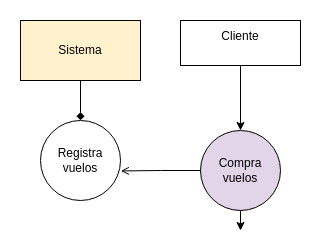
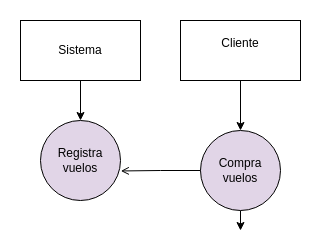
- <mxCell id="3" value="Cliente&lt;div&gt;&lt;br&gt;&lt;/div&gt;" style="rounded=0;whiteSpace=wrap;html=1;" vertex="1" parent="1"><mxGeometry x="180" y="20" width="120" height="45" as="geometry" /></mxCell>
+ <mxCell id="3" value="Cliente&lt;div&gt;&lt;br&gt;&lt;/div&gt;" style="rounded=0;whiteSpace=wrap;html=1;" vertex="1" parent="1"><mxGeometry x="180" y="20" width="120" height="60" as="geometry" /></mxCell>
- <mxCell id="7" value="&lt;div&gt;Sistema&lt;/div&gt;" style="rounded=0;whiteSpace=wrap;html=1;fillColor=#fff2cc;" vertex="1" parent="1"><mxGeometry x="20" y="20" width="120" height="60" as="geometry" /></mxCell>
+ <mxCell id="7" value="&lt;div&gt;Sistema&lt;/div&gt;" style="rounded=0;whiteSpace=wrap;html=1;" vertex="1" parent="1"><mxGeometry x="20" y="20" width="120" height="60" as="geometry" /></mxCell>
- <mxCell id="6" style="edgeStyle=orthogonalEdgeStyle;rounded=0;orthogonalLoop=1;jettySize=auto;html=1;exitX=0.5;exitY=1;exitDx=0;exitDy=0;entryX=0.5;entryY=0;entryDx=0;entryDy=0;endArrow=diamond;" edge="1" parent="1" source="7" target="8"><mxGeometry relative="1" as="geometry" /></mxCell>
+ <mxCell id="6" style="edgeStyle=orthogonalEdgeStyle;rounded=0;orthogonalLoop=1;jettySize=auto;html=1;exitX=0.5;exitY=1;exitDx=0;exitDy=0;entryX=0.5;entryY=0;entryDx=0;entryDy=0;" edge="1" parent="1" source="7" target="8"><mxGeometry relative="1" as="geometry" /></mxCell>
- <mxCell id="8" value="Registra vuelos" style="ellipse;whiteSpace=wrap;html=1;aspect=fixed;" vertex="1" parent="1"><mxGeometry x="40" y="120" width="80" height="80" as="geometry" /></mxCell>
+ <mxCell id="8" value="Registra vuelos" style="ellipse;whiteSpace=wrap;html=1;aspect=fixed;fillColor=#e1d5e7;" vertex="1" parent="1"><mxGeometry x="40" y="120" width="80" height="80" as="geometry" /></mxCell>
